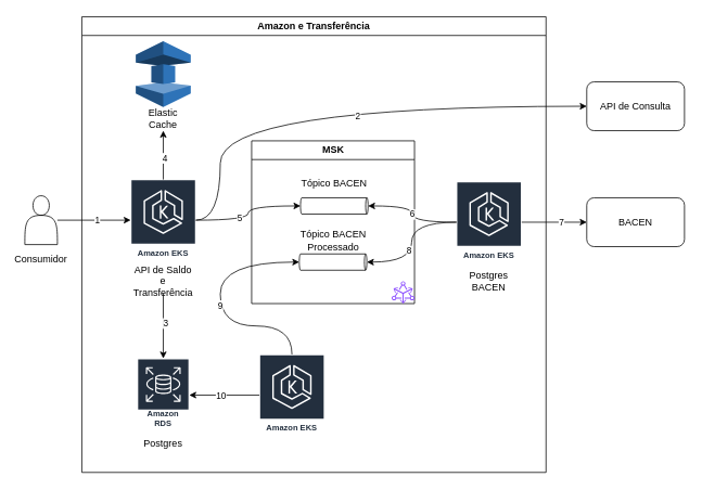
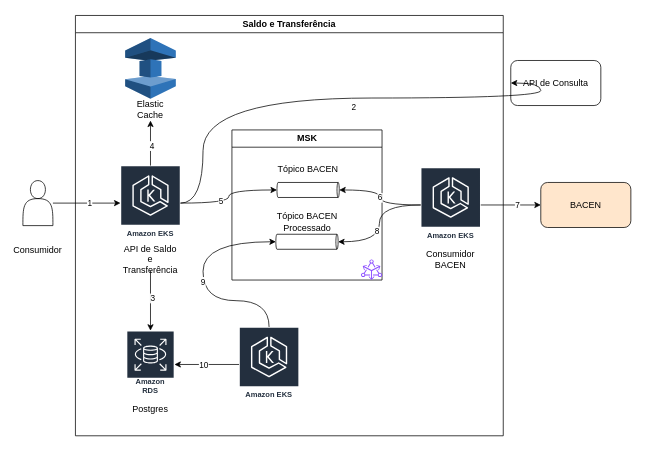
- <mxCell id="2" value="Amazon e Transferência" style="swimlane;whiteSpace=wrap;html=1;" vertex="1" parent="1"><mxGeometry x="100" y="20" width="570" height="560" as="geometry" /></mxCell>
+ <mxCell id="2" value="Saldo e Transferência" style="swimlane;whiteSpace=wrap;html=1;" vertex="1" parent="1"><mxGeometry x="100" y="20" width="570" height="560" as="geometry" /></mxCell>
- <mxCell id="33" value="API de Consulta" style="rounded=1;whiteSpace=wrap;html=1;" vertex="1" parent="1"><mxGeometry x="720" y="100" width="120" height="60" as="geometry" /></mxCell>
+ <mxCell id="33" value="API de Consulta" style="rounded=1;whiteSpace=wrap;html=1;" vertex="1" parent="1"><mxGeometry x="680" y="80" width="120" height="60" as="geometry" /></mxCell>
- <mxCell id="34" value="BACEN" style="rounded=1;whiteSpace=wrap;html=1;" vertex="1" parent="1"><mxGeometry x="720" y="242.5" width="120" height="60" as="geometry" /></mxCell>
+ <mxCell id="34" value="BACEN" style="rounded=1;whiteSpace=wrap;html=1;fillColor=#ffe6cc;" vertex="1" parent="1"><mxGeometry x="720" y="242.5" width="120" height="60" as="geometry" /></mxCell>
- <mxCell id="44" value="Consumidor" style="text;html=1;strokeColor=none;fillColor=none;align=center;verticalAlign=middle;whiteSpace=wrap;rounded=0;" vertex="1" parent="1"><mxGeometry x="20" y="303" width="60" height="30" as="geometry" /></mxCell>
+ <mxCell id="44" value="Consumidor" style="text;html=1;strokeColor=none;fillColor=none;align=center;verticalAlign=middle;whiteSpace=wrap;rounded=0;" vertex="1" parent="1"><mxGeometry x="20" y="318" width="60" height="30" as="geometry" /></mxCell>
- <mxCell id="12" value="Postgres BACEN" style="text;html=1;strokeColor=none;fillColor=none;align=center;verticalAlign=middle;whiteSpace=wrap;rounded=0;" vertex="1" parent="2"><mxGeometry x="463" y="310" width="74" height="30" as="geometry" /></mxCell>
+ <mxCell id="12" value="Consumidor BACEN" style="text;html=1;strokeColor=none;fillColor=none;align=center;verticalAlign=middle;whiteSpace=wrap;rounded=0;" vertex="1" parent="2"><mxGeometry x="463" y="310" width="74" height="30" as="geometry" /></mxCell>
